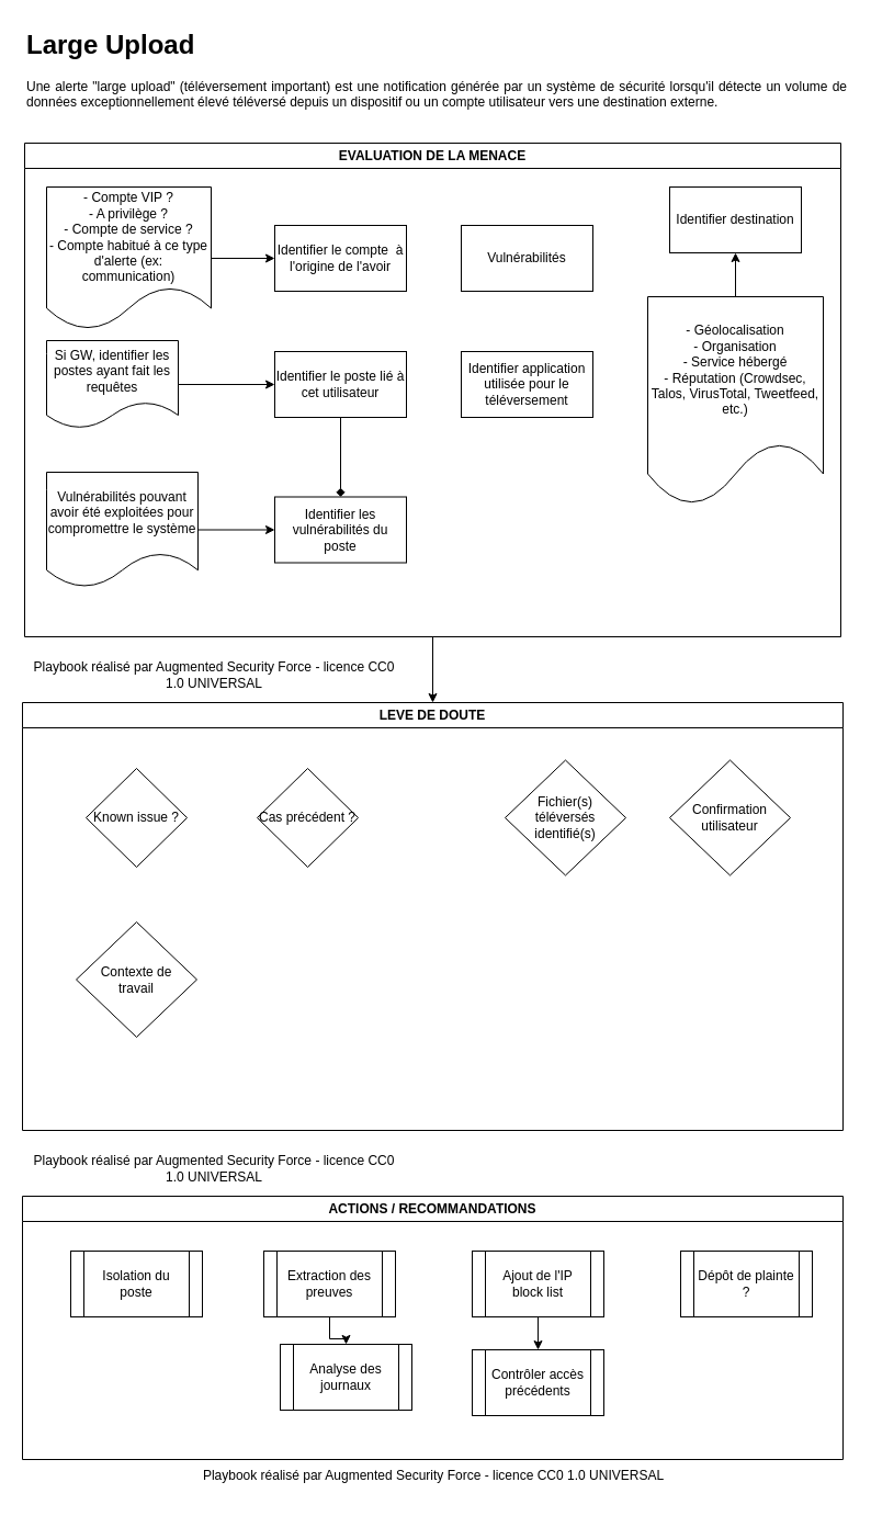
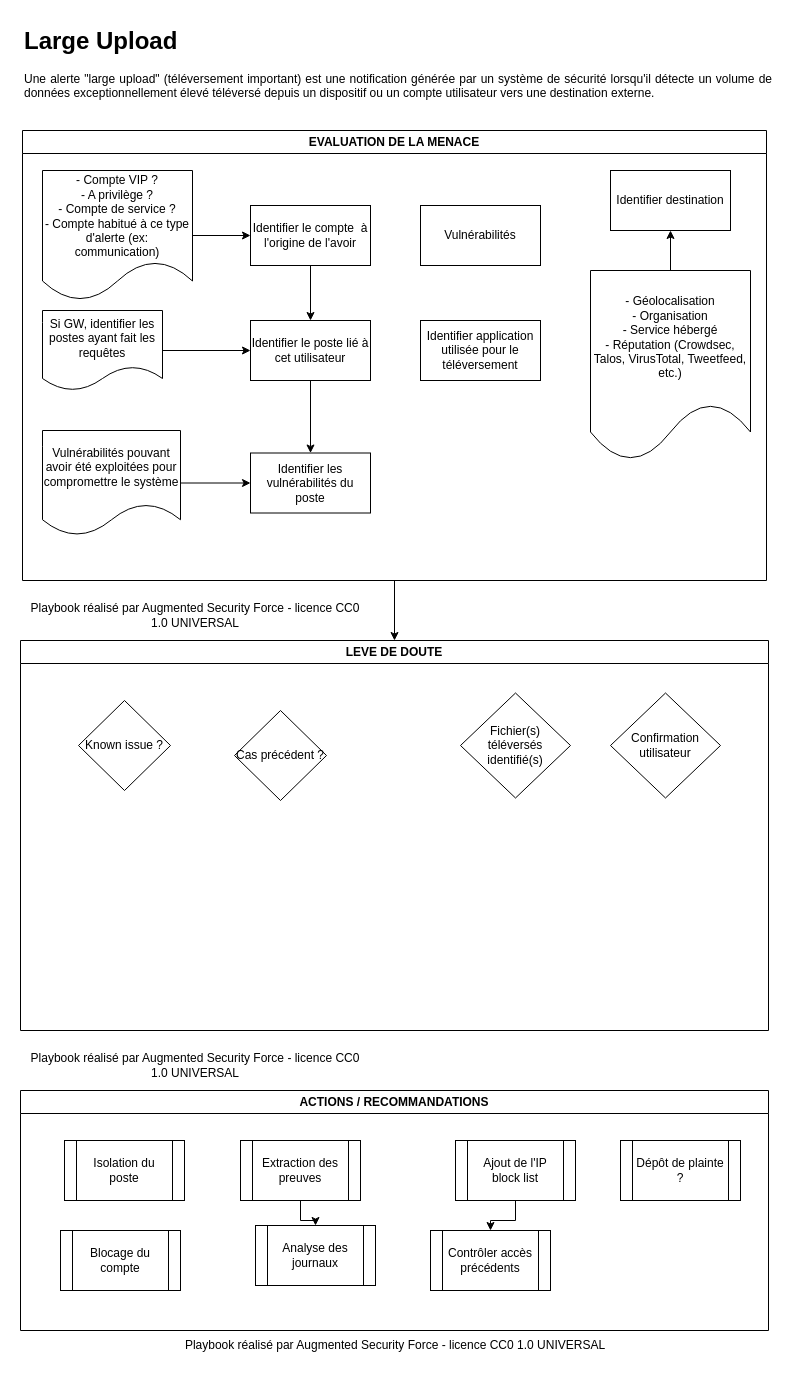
+ <mxCell id="18" value="" style="edgeStyle=orthogonalEdgeStyle;rounded=0;orthogonalLoop=1;jettySize=auto;html=1;" edge="1" parent="3" source="17" target="14"><mxGeometry relative="1" as="geometry" /></mxCell>
- <mxCell id="15" value="" style="edgeStyle=orthogonalEdgeStyle;rounded=0;orthogonalLoop=1;jettySize=auto;html=1;endArrow=diamond;" edge="1" parent="3" source="14" target="12"><mxGeometry relative="1" as="geometry" /></mxCell>
+ <mxCell id="15" value="" style="edgeStyle=orthogonalEdgeStyle;rounded=0;orthogonalLoop=1;jettySize=auto;html=1;" edge="1" parent="3" source="14" target="12"><mxGeometry relative="1" as="geometry" /></mxCell>
- <mxCell id="22" value="Cas précédent ?" style="rhombus;whiteSpace=wrap;html=1;" vertex="1" parent="20"><mxGeometry x="214" y="60" width="92" height="90" as="geometry" /></mxCell>
+ <mxCell id="22" value="Cas précédent ?" style="rhombus;whiteSpace=wrap;html=1;" vertex="1" parent="20"><mxGeometry x="214" y="70" width="92" height="90" as="geometry" /></mxCell>
- <mxCell id="25" value="Contexte de &lt;br&gt;travail" style="rhombus;whiteSpace=wrap;html=1;" vertex="1" parent="20"><mxGeometry x="49" y="200" width="110" height="105" as="geometry" /></mxCell>
- <mxCell id="30" value="Ajout de l'IP block list" style="shape=process;whiteSpace=wrap;html=1;backgroundOutline=1;" vertex="1" parent="26"><mxGeometry x="410" y="50" width="120" height="60" as="geometry" /></mxCell>
+ <mxCell id="30" value="Ajout de l'IP block list" style="shape=process;whiteSpace=wrap;html=1;backgroundOutline=1;" vertex="1" parent="26"><mxGeometry x="435" y="50" width="120" height="60" as="geometry" /></mxCell>
+ <mxCell id="28" value="Blocage du compte" style="shape=process;whiteSpace=wrap;html=1;backgroundOutline=1;" vertex="1" parent="26"><mxGeometry x="40" y="140" width="120" height="60" as="geometry" /></mxCell>
